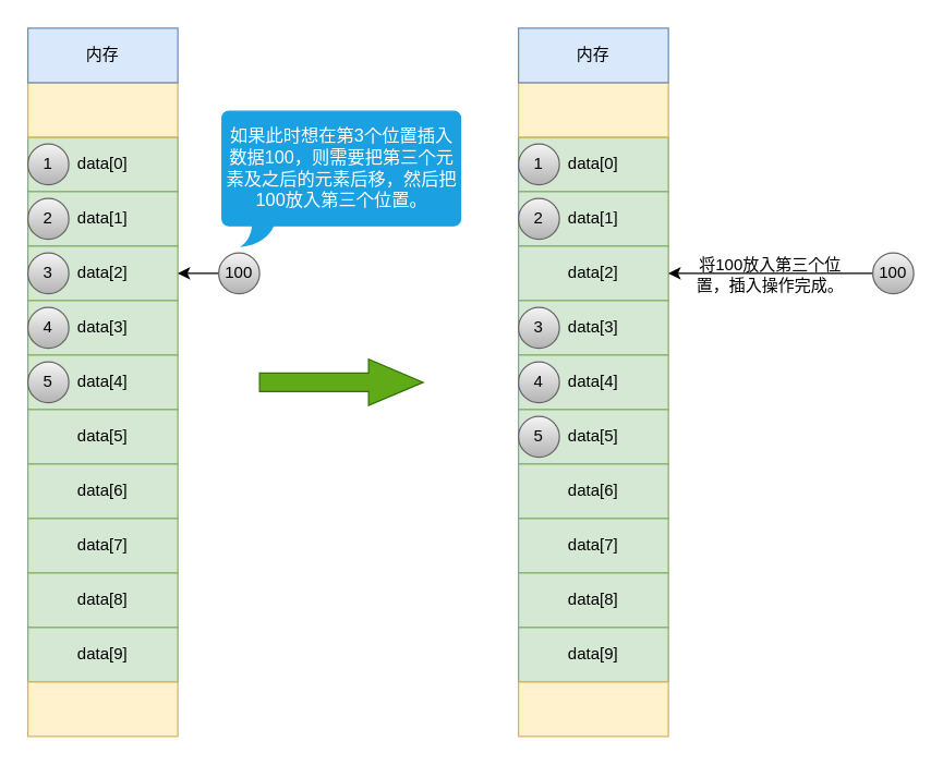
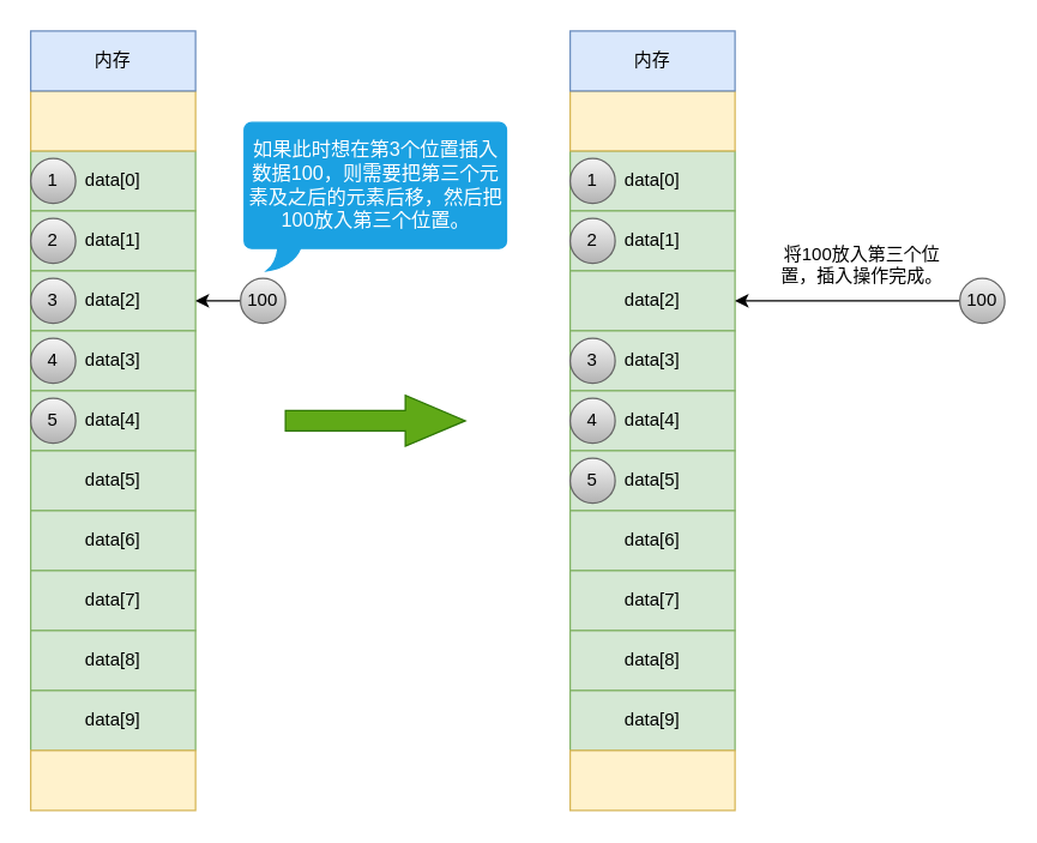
- <mxCell id="44" value="将100放入第三个位置，插入操作完成。" style="text;html=1;strokeColor=none;fillColor=none;align=center;verticalAlign=middle;whiteSpace=wrap;rounded=0;" vertex="1" parent="1"><mxGeometry x="500" y="176" width="130" height="49" as="geometry" /></mxCell>
+ <mxCell id="44" value="将100放入第三个位置，插入操作完成。" style="text;html=1;strokeColor=none;fillColor=none;align=center;verticalAlign=middle;whiteSpace=wrap;rounded=0;" vertex="1" parent="1"><mxGeometry x="510" y="151" width="130" height="49" as="geometry" /></mxCell>
